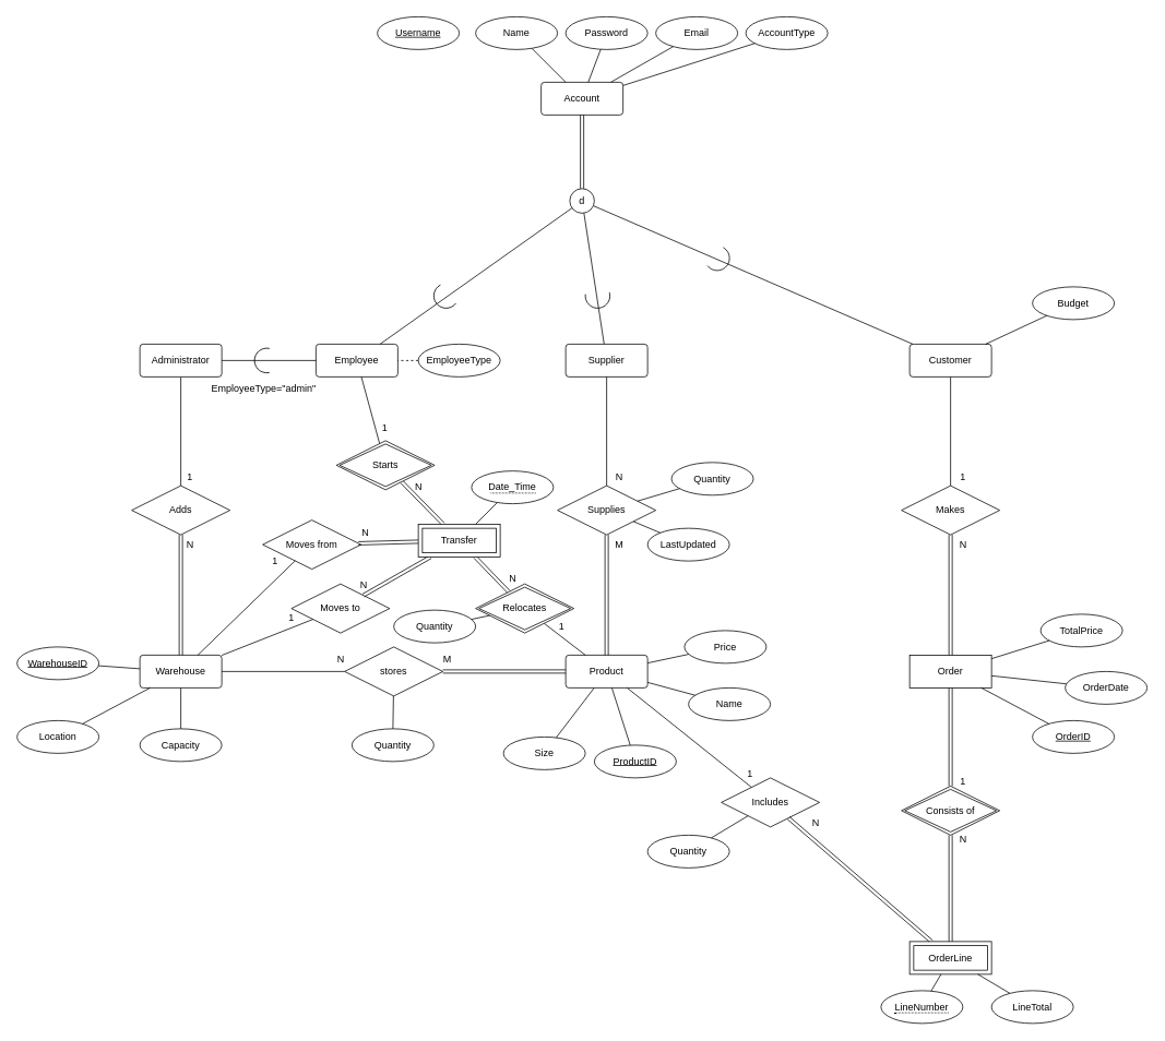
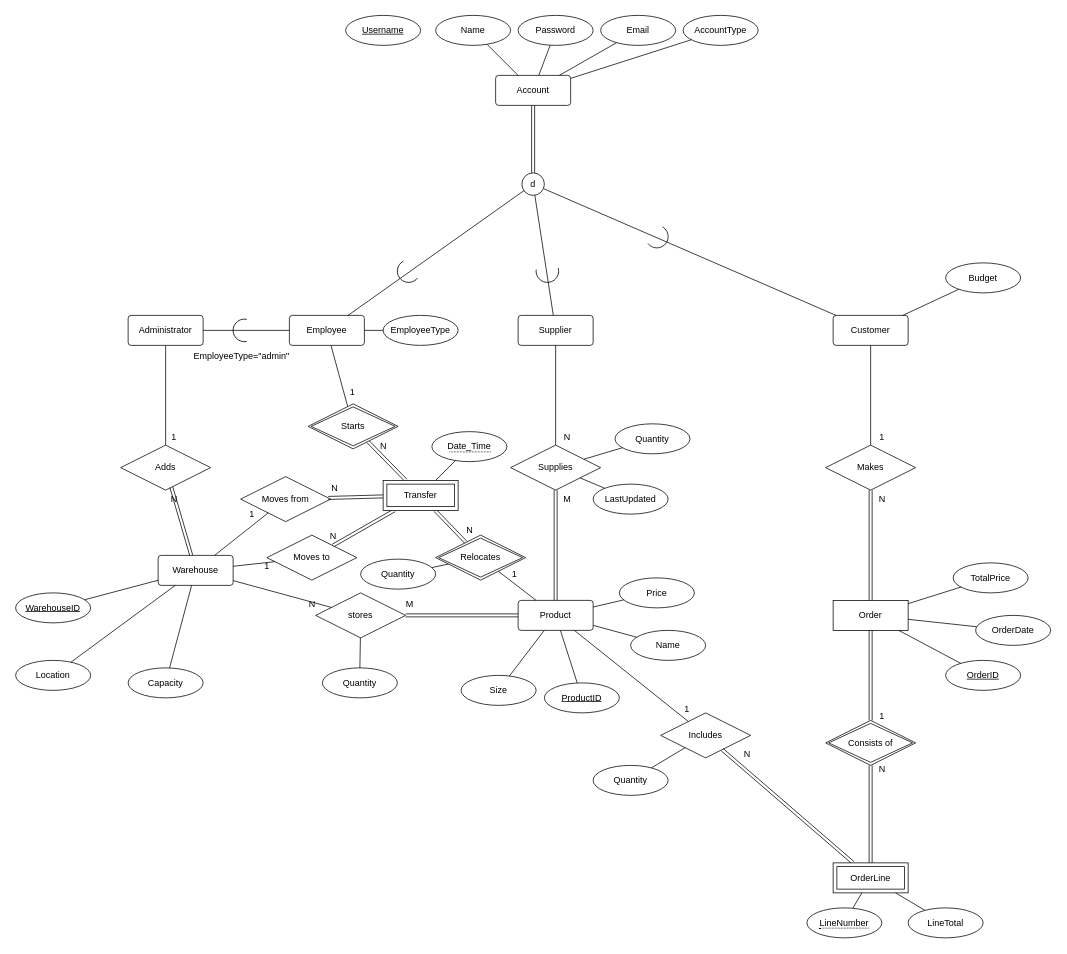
- <mxCell id="55" value="" style="endArrow=none;html=1;rounded=0;dashed=1;" edge="1" parent="1" source="54" target="11"><mxGeometry width="50" height="50" relative="1" as="geometry"><mxPoint x="870" y="450" as="sourcePoint" /><mxPoint x="800" y="450" as="targetPoint" /></mxGeometry></mxCell>
+ <mxCell id="55" value="" style="endArrow=none;html=1;rounded=0;" edge="1" parent="1" source="54" target="11"><mxGeometry width="50" height="50" relative="1" as="geometry"><mxPoint x="870" y="450" as="sourcePoint" /><mxPoint x="800" y="450" as="targetPoint" /></mxGeometry></mxCell>
- <mxCell id="64" value="Price" style="ellipse;whiteSpace=wrap;html=1;align=center;" vertex="1" parent="1"><mxGeometry x="835" y="770" width="100" height="40" as="geometry" /></mxCell>
+ <mxCell id="64" value="Price" style="ellipse;whiteSpace=wrap;html=1;align=center;" vertex="1" parent="1"><mxGeometry x="825" y="770" width="100" height="40" as="geometry" /></mxCell>
- <mxCell id="5" value="Warehouse" style="rounded=1;arcSize=10;whiteSpace=wrap;html=1;align=center;" vertex="1" parent="1"><mxGeometry x="170" y="800" width="100" height="40" as="geometry" /></mxCell>
+ <mxCell id="5" value="Warehouse" style="rounded=1;arcSize=10;whiteSpace=wrap;html=1;align=center;" vertex="1" parent="1"><mxGeometry x="210" y="740" width="100" height="40" as="geometry" /></mxCell>
